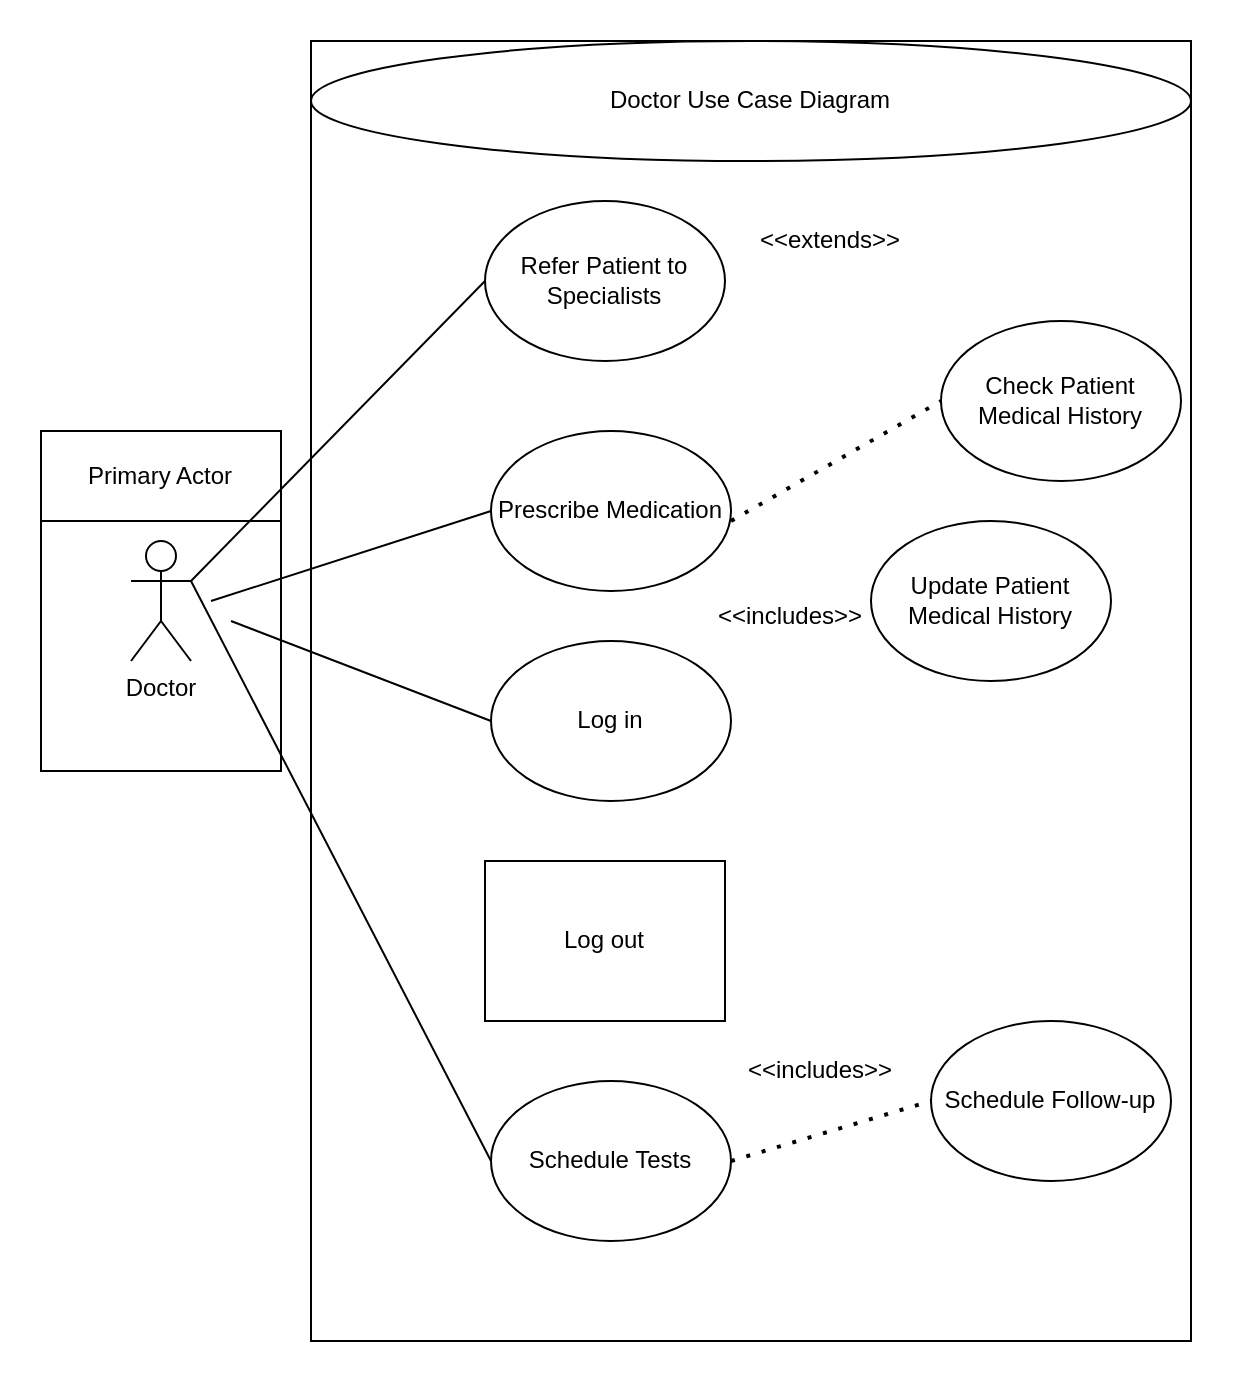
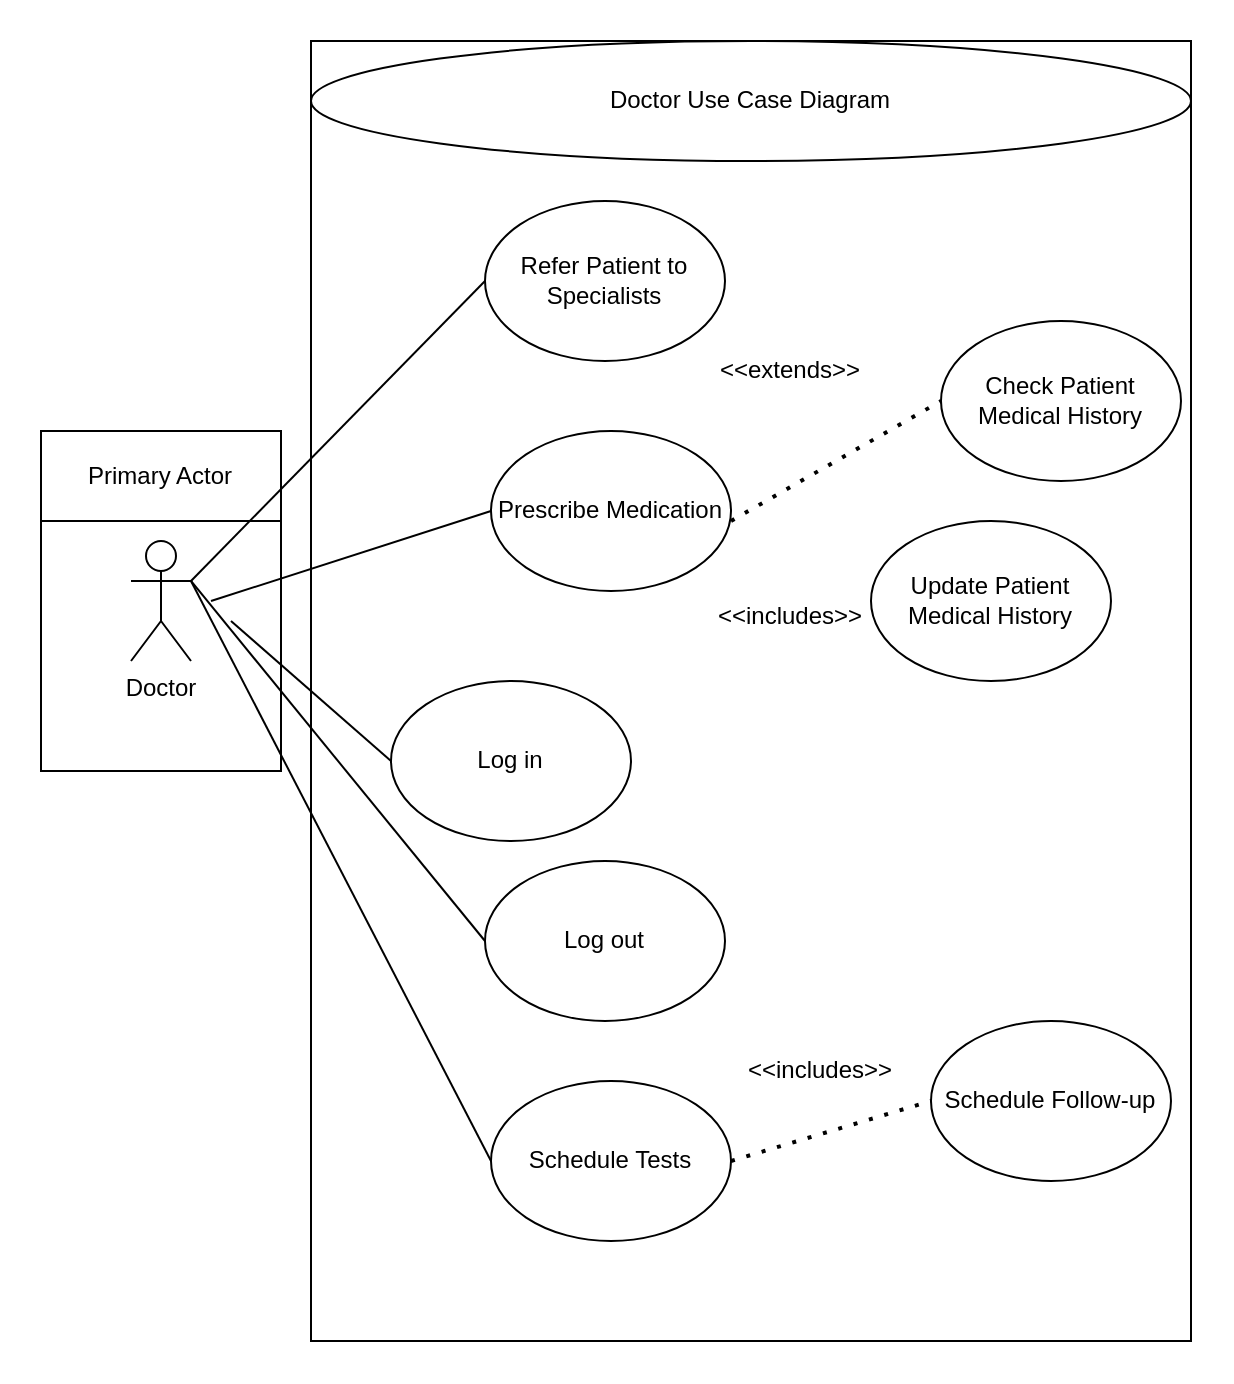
- <mxCell id="23" value="&lt;div&gt;&amp;lt;&amp;lt;extends&amp;gt;&amp;gt;&lt;/div&gt;" style="text;html=1;align=center;verticalAlign=middle;whiteSpace=wrap;rounded=0;" vertex="1" parent="1"><mxGeometry x="385" y="105" width="60" height="30" as="geometry" /></mxCell>
+ <mxCell id="23" value="&lt;div&gt;&amp;lt;&amp;lt;extends&amp;gt;&amp;gt;&lt;/div&gt;" style="text;html=1;align=center;verticalAlign=middle;whiteSpace=wrap;rounded=0;" vertex="1" parent="1"><mxGeometry x="365" y="170" width="60" height="30" as="geometry" /></mxCell>
- <mxCell id="9" value="Log in" style="ellipse;whiteSpace=wrap;html=1;" vertex="1" parent="1"><mxGeometry x="245" y="320" width="120" height="80" as="geometry" /></mxCell>
+ <mxCell id="9" value="Log in" style="ellipse;whiteSpace=wrap;html=1;" vertex="1" parent="1"><mxGeometry x="195" y="340" width="120" height="80" as="geometry" /></mxCell>
+ <mxCell id="17" value="" style="endArrow=none;html=1;rounded=0;entryX=0;entryY=0.5;entryDx=0;entryDy=0;exitX=1;exitY=0.333;exitDx=0;exitDy=0;exitPerimeter=0;" edge="1" parent="1" source="3" target="10"><mxGeometry width="50" height="50" relative="1" as="geometry"><mxPoint x="125" y="320" as="sourcePoint" /><mxPoint x="255" y="370" as="targetPoint" /></mxGeometry></mxCell>
- <mxCell id="10" value="Log out" style="whiteSpace=wrap;html=1;rounded=0;" vertex="1" parent="1"><mxGeometry x="242" y="430" width="120" height="80" as="geometry" /></mxCell>
+ <mxCell id="10" value="Log out" style="ellipse;whiteSpace=wrap;html=1;" vertex="1" parent="1"><mxGeometry x="242" y="430" width="120" height="80" as="geometry" /></mxCell>
